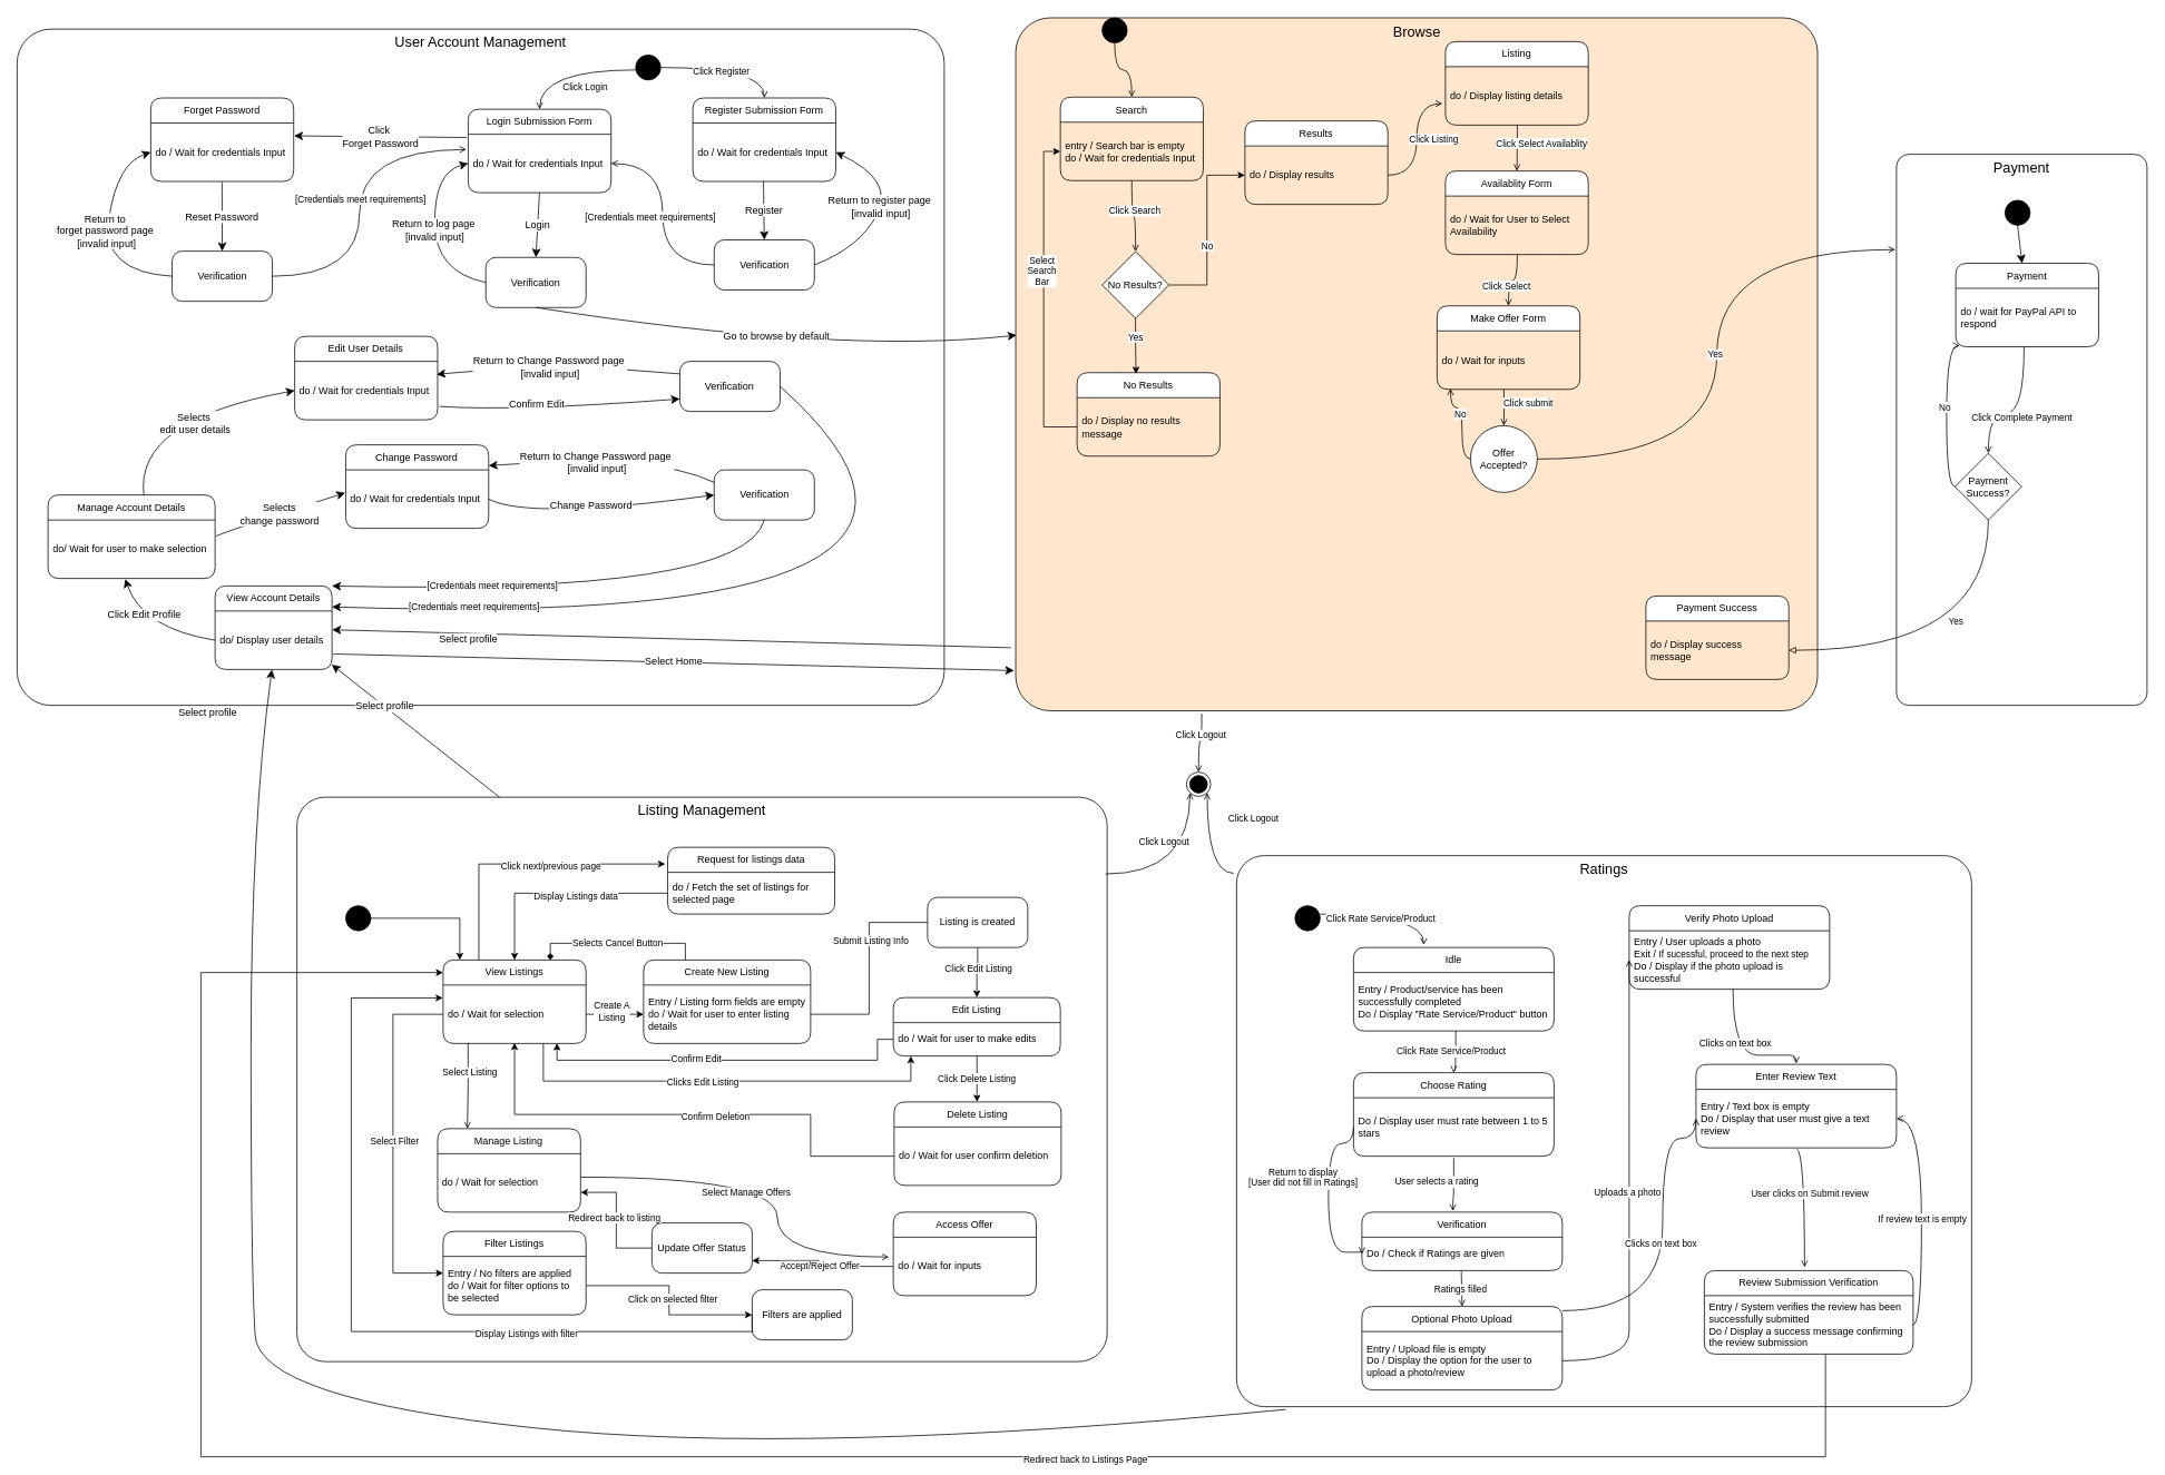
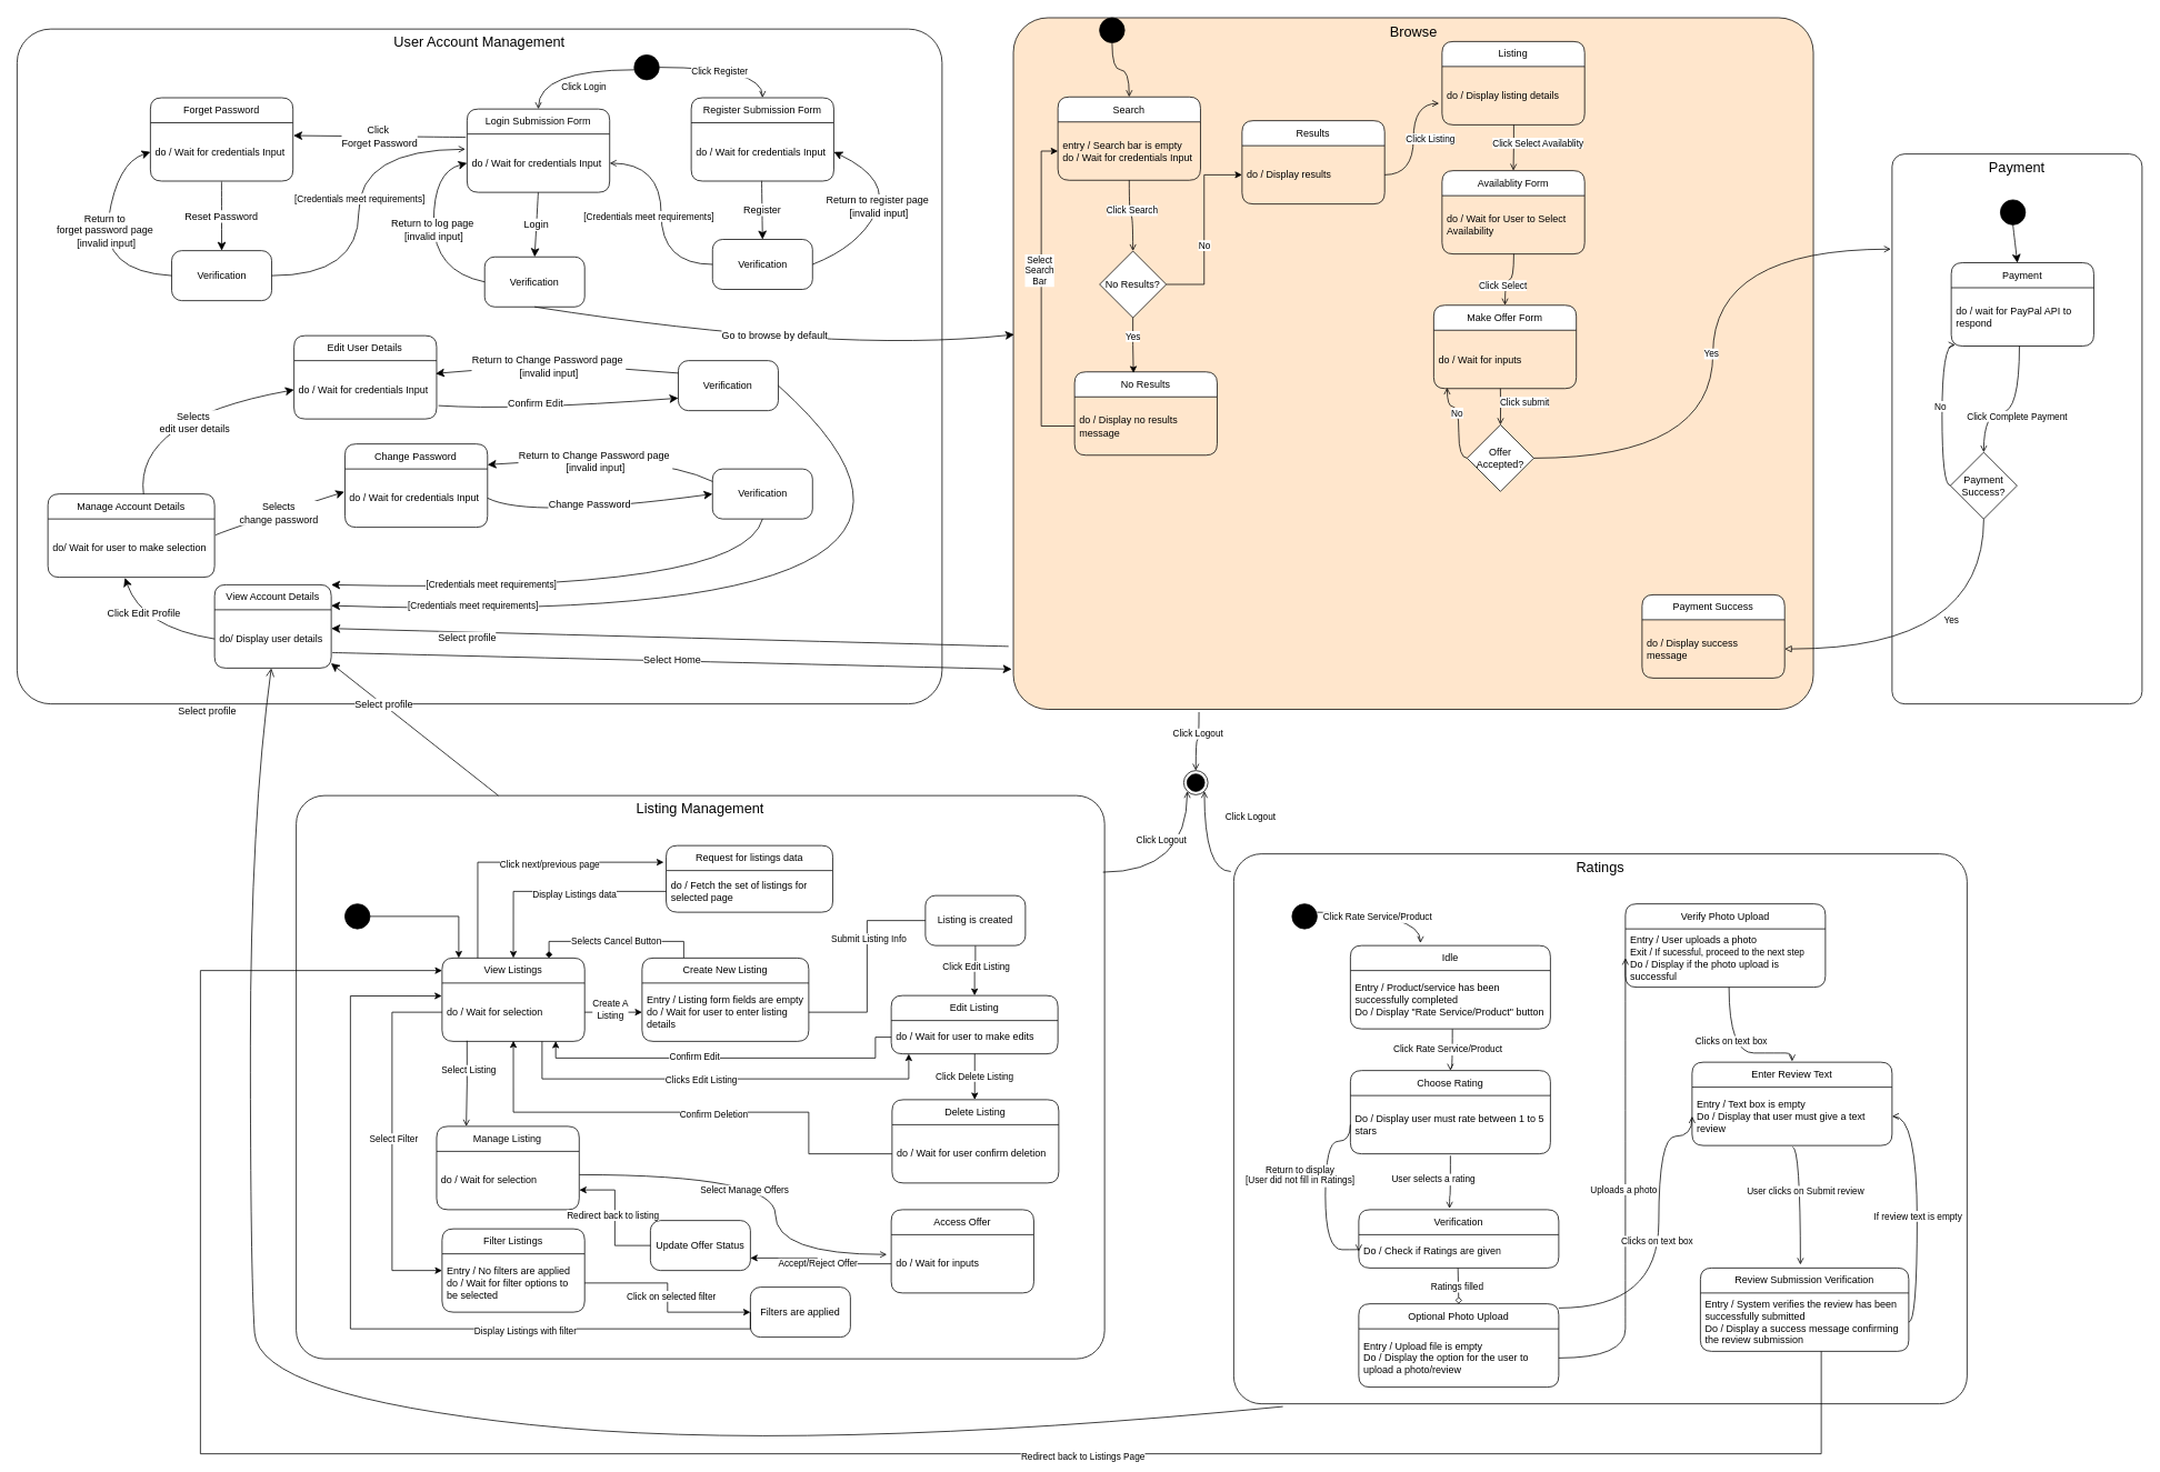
- <mxCell id="72" value="Offer Accepted?" style="ellipse;whiteSpace=wrap;html=1;" vertex="1" parent="1"><mxGeometry x="1759.99" y="509" width="80" height="80" as="geometry" /></mxCell>
+ <mxCell id="72" value="Offer Accepted?" style="rhombus;whiteSpace=wrap;html=1;" vertex="1" parent="1"><mxGeometry x="1759.99" y="509" width="80" height="80" as="geometry" /></mxCell>
- <mxCell id="90" value="" style="curved=1;endArrow=classic;html=1;rounded=0;fontSize=12;startSize=8;endSize=8;exitX=0.067;exitY=1.005;exitDx=0;exitDy=0;entryX=0.486;entryY=1.002;entryDx=0;entryDy=0;entryPerimeter=0;exitPerimeter=0;" edge="1" parent="1" source="6" target="87"><mxGeometry width="50" height="50" relative="1" as="geometry"><mxPoint x="1224" y="612" as="sourcePoint" /><mxPoint x="1005" y="608" as="targetPoint" /><Array as="points"><mxPoint x="960" y="1744" /><mxPoint x="310" y="1674" /><mxPoint x="300" y="1524" /><mxPoint x="300" y="984" /></Array></mxGeometry></mxCell>
+ <mxCell id="90" value="" style="curved=1;endArrow=open;html=1;rounded=0;fontSize=12;startSize=8;endSize=8;exitX=0.067;exitY=1.005;exitDx=0;exitDy=0;entryX=0.486;entryY=1.002;entryDx=0;entryDy=0;entryPerimeter=0;exitPerimeter=0;" edge="1" parent="1" source="6" target="87"><mxGeometry width="50" height="50" relative="1" as="geometry"><mxPoint x="1224" y="612" as="sourcePoint" /><mxPoint x="1005" y="608" as="targetPoint" /><Array as="points"><mxPoint x="960" y="1744" /><mxPoint x="310" y="1674" /><mxPoint x="300" y="1524" /><mxPoint x="300" y="984" /></Array></mxGeometry></mxCell>
- <mxCell id="201" value="" style="curved=1;startArrow=none;;entryX=0.5;entryY=0;entryDx=0;entryDy=0;edgeStyle=orthogonalEdgeStyle;endArrow=open;endFill=0;exitX=0.496;exitY=1.004;exitDx=0;exitDy=0;exitPerimeter=0;" edge="1" parent="1" source="198" target="131"><mxGeometry x="1" y="-166" relative="1" as="geometry"><mxPoint x="1720.99" y="1484" as="sourcePoint" /><mxPoint x="1719.99" y="1548" as="targetPoint" /><mxPoint x="17" y="74" as="offset" /><Array as="points"><mxPoint x="1750" y="1521" /></Array></mxGeometry></mxCell>
+ <mxCell id="201" value="" style="curved=1;startArrow=none;entryX=0.5;entryY=0;entryDx=0;entryDy=0;edgeStyle=orthogonalEdgeStyle;endArrow=diamond;endFill=0;exitX=0.496;exitY=1.004;exitDx=0;exitDy=0;exitPerimeter=0;" edge="1" parent="1" source="198" target="131"><mxGeometry x="1" y="-166" relative="1" as="geometry"><mxPoint x="1720.99" y="1484" as="sourcePoint" /><mxPoint x="1719.99" y="1548" as="targetPoint" /><mxPoint x="17" y="74" as="offset" /><Array as="points"><mxPoint x="1750" y="1521" /></Array></mxGeometry></mxCell>
